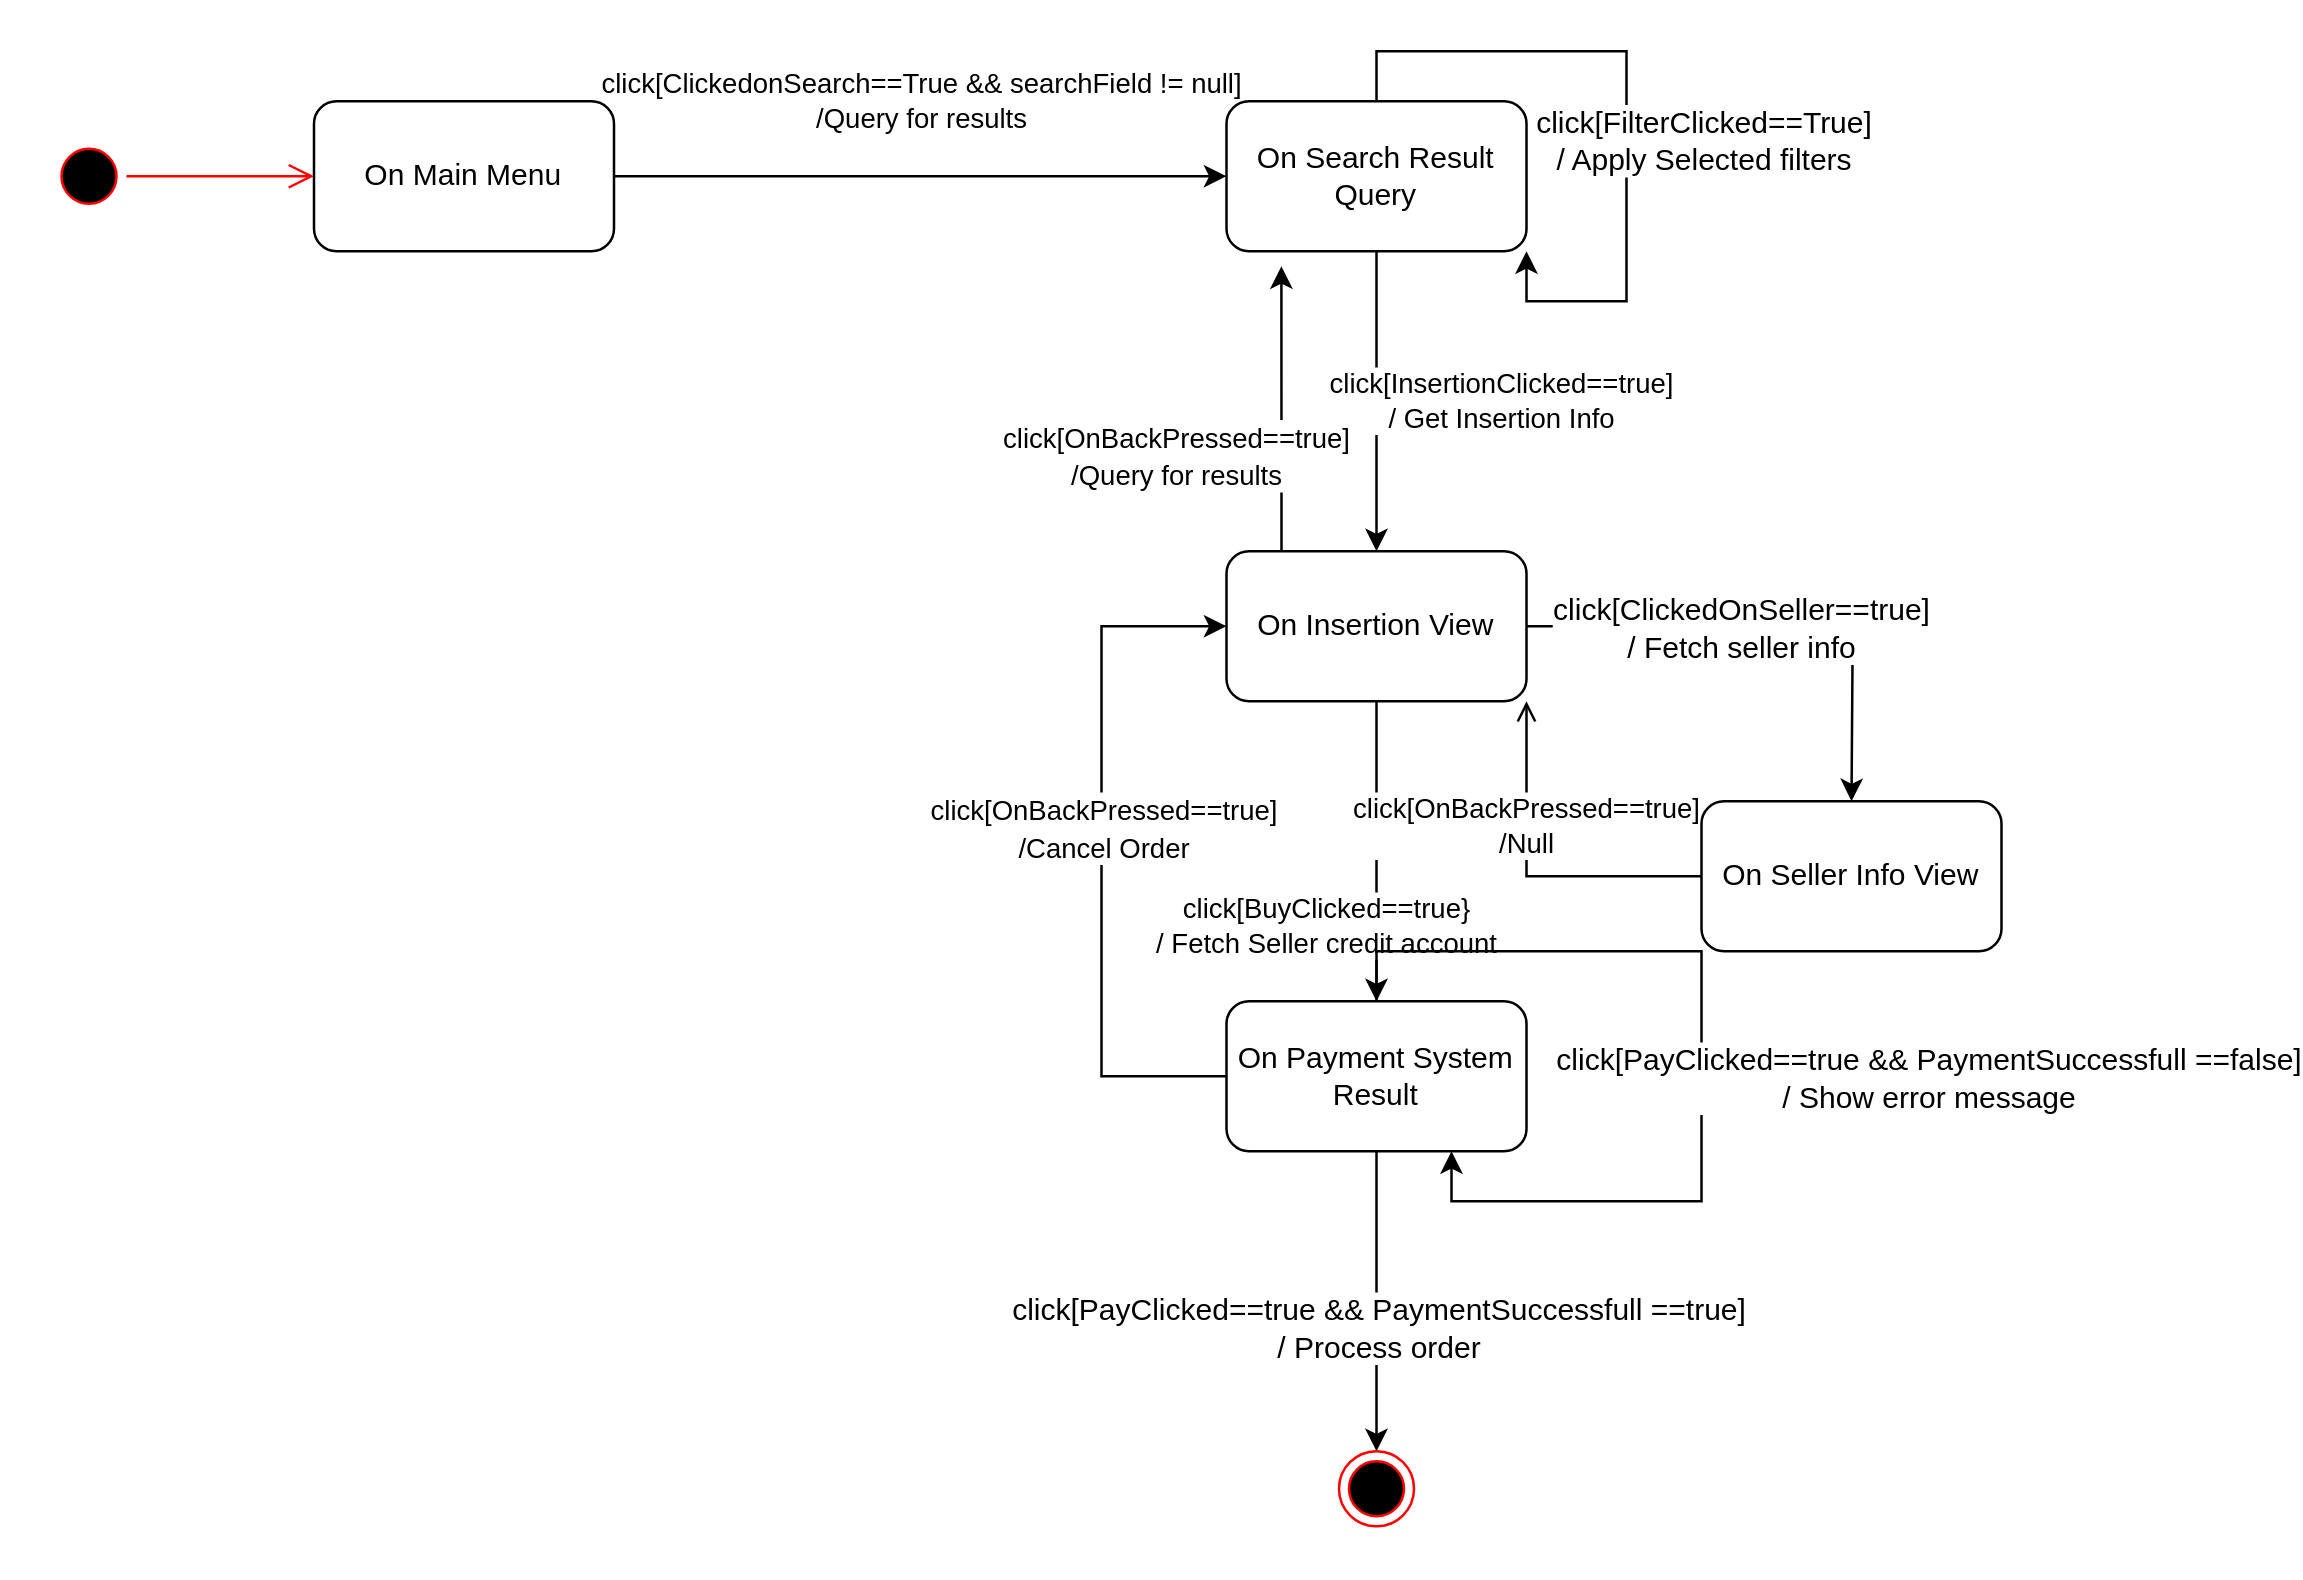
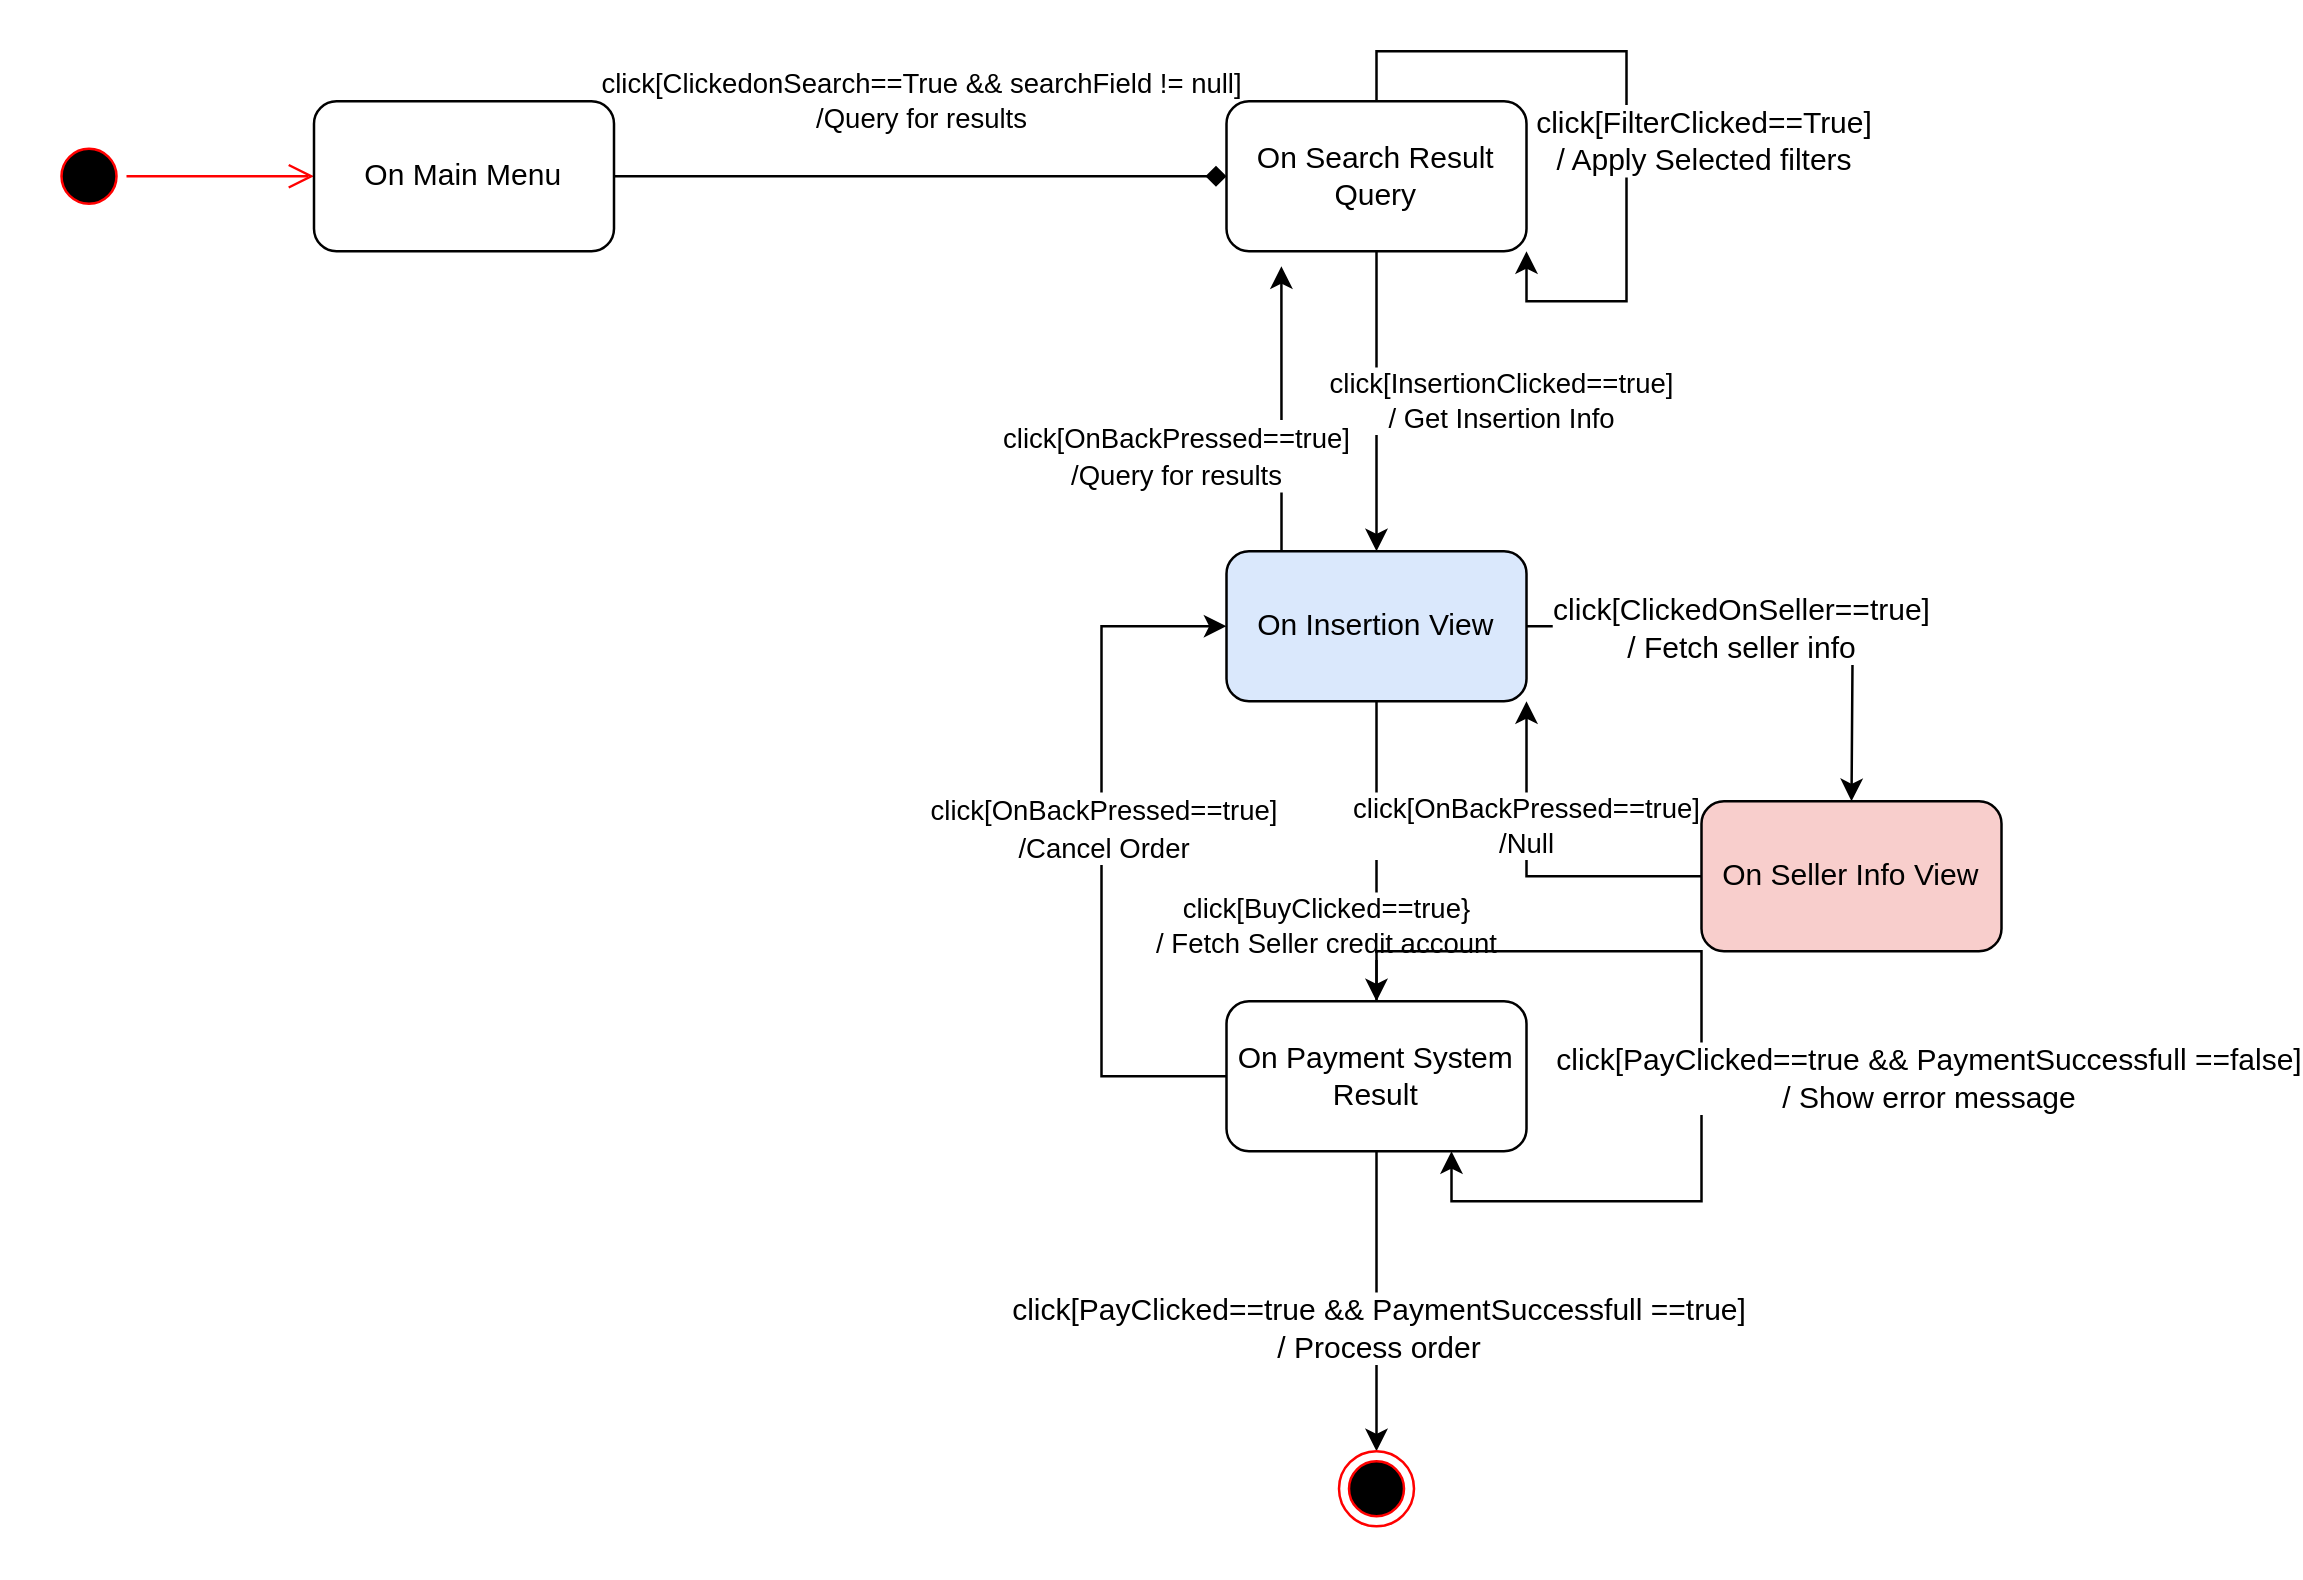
- <mxCell id="4" value="click[ClickedonSearch==True &amp;amp;&amp;amp; searchField != null]&lt;br&gt;/Query for results" style="edgeStyle=orthogonalEdgeStyle;rounded=0;orthogonalLoop=1;jettySize=auto;html=1;entryX=0;entryY=0.5;entryDx=0;entryDy=0;" edge="1" parent="1" source="5" target="7"><mxGeometry y="30" relative="1" as="geometry"><mxPoint as="offset" /></mxGeometry></mxCell>
+ <mxCell id="4" value="click[ClickedonSearch==True &amp;amp;&amp;amp; searchField != null]&lt;br&gt;/Query for results" style="edgeStyle=orthogonalEdgeStyle;rounded=0;orthogonalLoop=1;jettySize=auto;html=1;entryX=0;entryY=0.5;entryDx=0;entryDy=0;endArrow=diamond;" edge="1" parent="1" source="5" target="7"><mxGeometry y="30" relative="1" as="geometry"><mxPoint as="offset" /></mxGeometry></mxCell>
- <mxCell id="15" value="On Insertion View" style="rounded=1;whiteSpace=wrap;html=1;" vertex="1" parent="1"><mxGeometry x="490" y="220" width="120" height="60" as="geometry" /></mxCell>
+ <mxCell id="15" value="On Insertion View" style="rounded=1;whiteSpace=wrap;html=1;fillColor=#dae8fc;" vertex="1" parent="1"><mxGeometry x="490" y="220" width="120" height="60" as="geometry" /></mxCell>
- <mxCell id="16" value="click[OnBackPressed==true]&lt;br&gt;/Null" style="edgeStyle=orthogonalEdgeStyle;rounded=0;orthogonalLoop=1;jettySize=auto;html=1;entryX=1;entryY=1;entryDx=0;entryDy=0;endArrow=open;" edge="1" parent="1" source="17" target="15"><mxGeometry y="-20" relative="1" as="geometry"><mxPoint x="-20" y="-20" as="offset" /></mxGeometry></mxCell>
+ <mxCell id="16" value="click[OnBackPressed==true]&lt;br&gt;/Null" style="edgeStyle=orthogonalEdgeStyle;rounded=0;orthogonalLoop=1;jettySize=auto;html=1;entryX=1;entryY=1;entryDx=0;entryDy=0;" edge="1" parent="1" source="17" target="15"><mxGeometry y="-20" relative="1" as="geometry"><mxPoint x="-20" y="-20" as="offset" /></mxGeometry></mxCell>
- <mxCell id="17" value="On Seller Info View" style="rounded=1;whiteSpace=wrap;html=1;" vertex="1" parent="1"><mxGeometry x="680" y="320" width="120" height="60" as="geometry" /></mxCell>
+ <mxCell id="17" value="On Seller Info View" style="rounded=1;whiteSpace=wrap;html=1;fillColor=#f8cecc;" vertex="1" parent="1"><mxGeometry x="680" y="320" width="120" height="60" as="geometry" /></mxCell>
